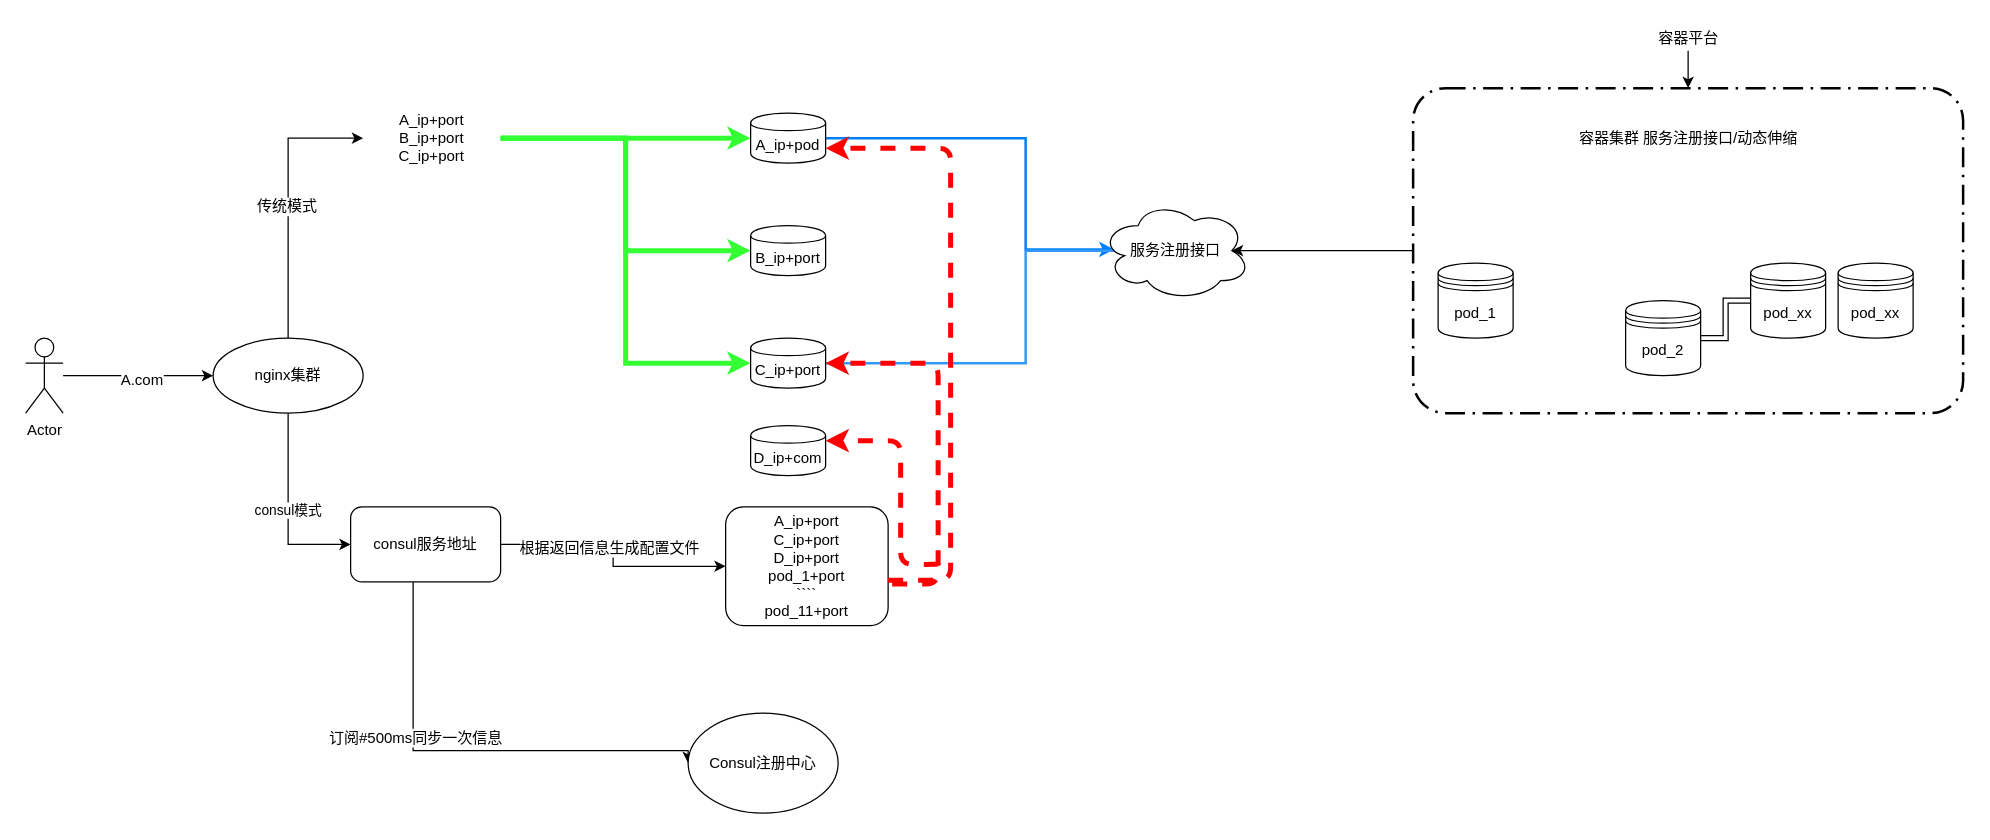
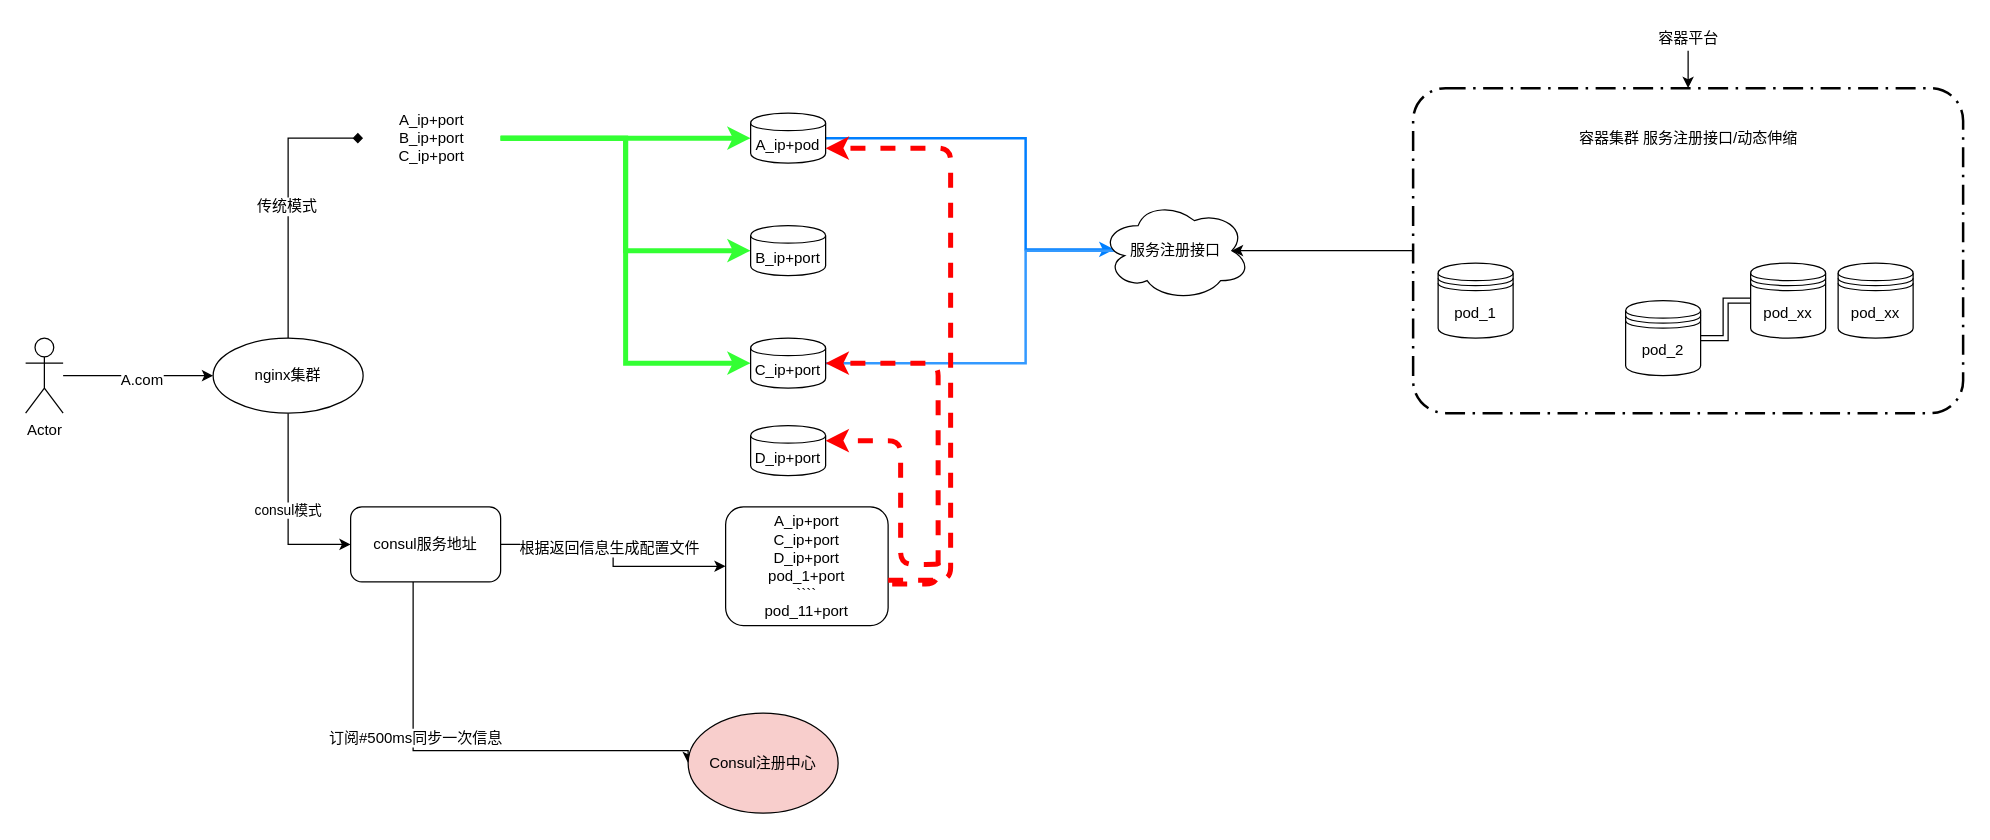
- <mxCell id="6" style="edgeStyle=orthogonalEdgeStyle;rounded=0;orthogonalLoop=1;jettySize=auto;html=1;entryX=0;entryY=0.5;entryDx=0;entryDy=0;" edge="1" parent="1" source="9" target="13"><mxGeometry relative="1" as="geometry"><mxPoint x="230" y="170" as="targetPoint" /></mxGeometry></mxCell>
+ <mxCell id="6" style="edgeStyle=orthogonalEdgeStyle;rounded=0;orthogonalLoop=1;jettySize=auto;html=1;entryX=0;entryY=0.5;entryDx=0;entryDy=0;endArrow=diamond;" edge="1" parent="1" source="9" target="13"><mxGeometry relative="1" as="geometry"><mxPoint x="230" y="170" as="targetPoint" /></mxGeometry></mxCell>
- <mxCell id="26" value="&lt;span style=&quot;white-space: normal&quot;&gt;D_ip+com&lt;/span&gt;" style="shape=cylinder;whiteSpace=wrap;html=1;boundedLbl=1;backgroundOutline=1;" vertex="1" parent="1"><mxGeometry x="600" y="340" width="60" height="40" as="geometry" /></mxCell>
+ <mxCell id="26" value="&lt;span style=&quot;white-space: normal&quot;&gt;D_ip+port&lt;/span&gt;" style="shape=cylinder;whiteSpace=wrap;html=1;boundedLbl=1;backgroundOutline=1;" vertex="1" parent="1"><mxGeometry x="600" y="340" width="60" height="40" as="geometry" /></mxCell>
- <mxCell id="16" value="Consul注册中心" style="ellipse;whiteSpace=wrap;html=1;" vertex="1" parent="1"><mxGeometry x="550" y="570" width="120" height="80" as="geometry" /></mxCell>
+ <mxCell id="16" value="Consul注册中心" style="ellipse;whiteSpace=wrap;html=1;fillColor=#f8cecc;" vertex="1" parent="1"><mxGeometry x="550" y="570" width="120" height="80" as="geometry" /></mxCell>
